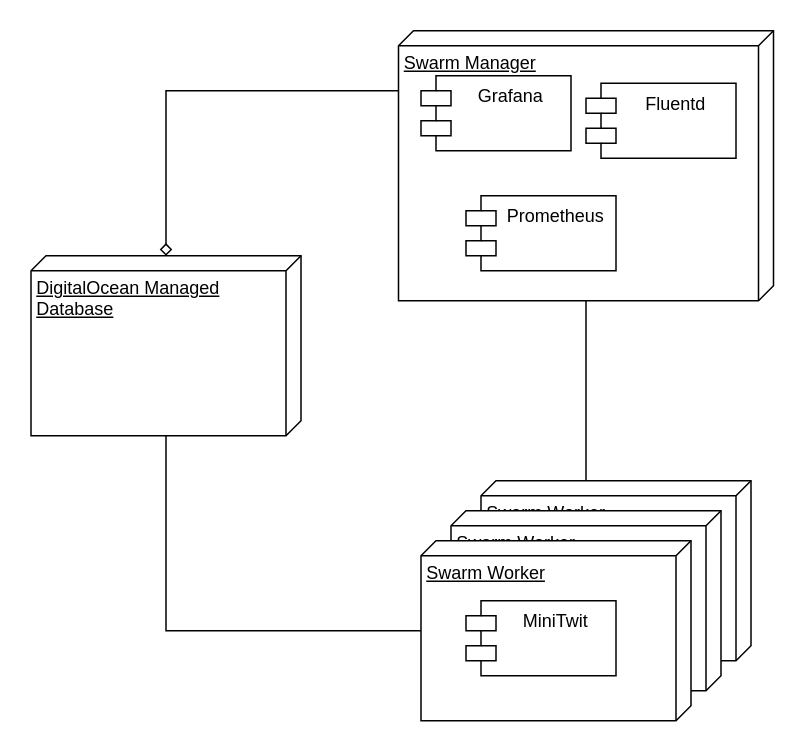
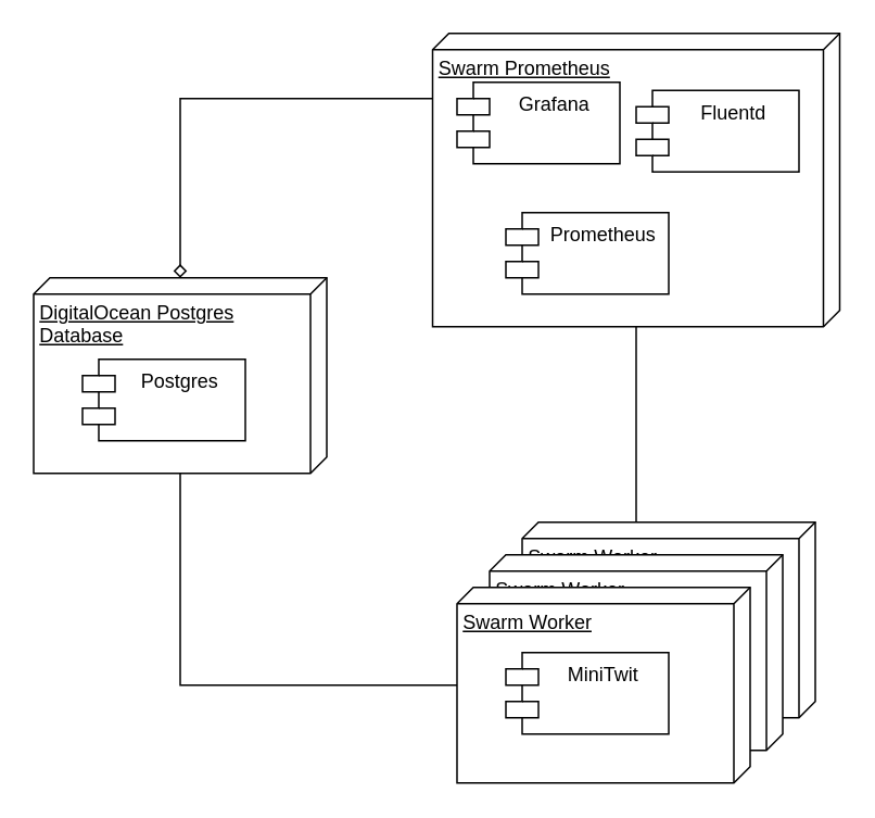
- <mxCell id="4" value="Swarm Manager" style="verticalAlign=top;align=left;spacingTop=8;spacingLeft=2;spacingRight=12;shape=cube;size=10;direction=south;fontStyle=4;html=1;whiteSpace=wrap;backgroundOutline=0;" vertex="1" parent="1"><mxGeometry x="265" y="20" width="250" height="180" as="geometry" /></mxCell>
+ <mxCell id="4" value="Swarm Prometheus" style="verticalAlign=top;align=left;spacingTop=8;spacingLeft=2;spacingRight=12;shape=cube;size=10;direction=south;fontStyle=4;html=1;whiteSpace=wrap;backgroundOutline=0;" vertex="1" parent="1"><mxGeometry x="265" y="20" width="250" height="180" as="geometry" /></mxCell>
- <mxCell id="19" value="DigitalOcean Managed Database" style="verticalAlign=top;align=left;spacingTop=8;spacingLeft=2;spacingRight=12;shape=cube;size=10;direction=south;fontStyle=4;html=1;whiteSpace=wrap;backgroundOutline=0;" vertex="1" parent="18"><mxGeometry width="180" height="120" as="geometry" /></mxCell>
+ <mxCell id="19" value="DigitalOcean Postgres Database" style="verticalAlign=top;align=left;spacingTop=8;spacingLeft=2;spacingRight=12;shape=cube;size=10;direction=south;fontStyle=4;html=1;whiteSpace=wrap;backgroundOutline=0;" vertex="1" parent="18"><mxGeometry width="180" height="120" as="geometry" /></mxCell>
+ <mxCell id="20" value="Postgres" style="shape=module;align=left;spacingLeft=20;align=center;verticalAlign=top;whiteSpace=wrap;html=1;backgroundOutline=0;" vertex="1" parent="18"><mxGeometry x="30" y="50" width="100" height="50" as="geometry" /></mxCell>
